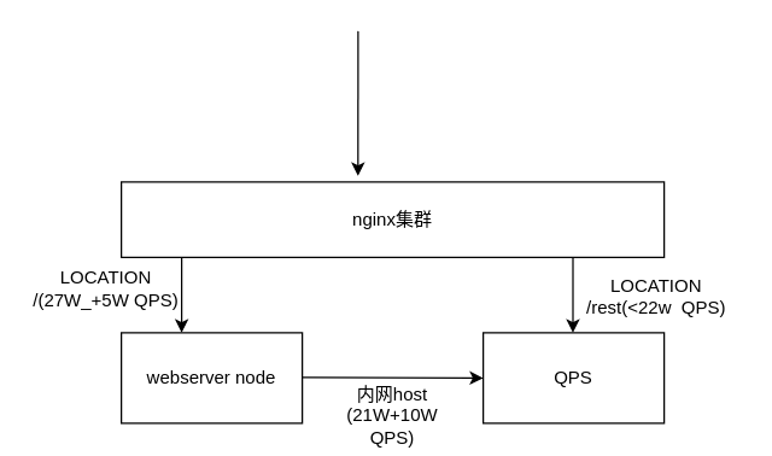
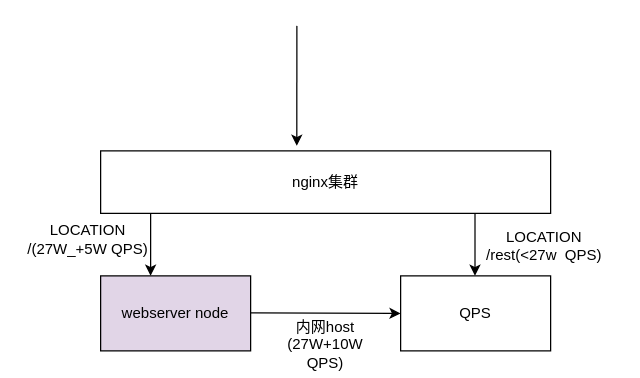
- <mxCell id="10" value="LOCATION /rest(&amp;lt;22w&amp;nbsp; QPS)" style="text;html=1;strokeColor=none;fillColor=none;align=center;verticalAlign=middle;whiteSpace=wrap;rounded=0;" vertex="1" parent="1"><mxGeometry x="380" y="190" width="110" height="11" as="geometry" /></mxCell>
+ <mxCell id="10" value="LOCATION /rest(&amp;lt;27w&amp;nbsp; QPS)" style="text;html=1;strokeColor=none;fillColor=none;align=center;verticalAlign=middle;whiteSpace=wrap;rounded=0;" vertex="1" parent="1"><mxGeometry x="380" y="190" width="110" height="11" as="geometry" /></mxCell>
- <mxCell id="4" value="webserver node" style="rounded=0;whiteSpace=wrap;html=1;" vertex="1" parent="1"><mxGeometry x="80" y="220" width="120" height="60" as="geometry" /></mxCell>
+ <mxCell id="4" value="webserver node" style="rounded=0;whiteSpace=wrap;html=1;fillColor=#e1d5e7;" vertex="1" parent="1"><mxGeometry x="80" y="220" width="120" height="60" as="geometry" /></mxCell>
- <mxCell id="11" value="内网host&lt;br&gt;(21W+10W QPS)" style="text;html=1;strokeColor=none;fillColor=none;align=center;verticalAlign=middle;whiteSpace=wrap;rounded=0;" vertex="1" parent="1"><mxGeometry x="225" y="270" width="70" height="10" as="geometry" /></mxCell>
+ <mxCell id="11" value="内网host&lt;br&gt;(27W+10W QPS)" style="text;html=1;strokeColor=none;fillColor=none;align=center;verticalAlign=middle;whiteSpace=wrap;rounded=0;" vertex="1" parent="1"><mxGeometry x="225" y="270" width="70" height="10" as="geometry" /></mxCell>
